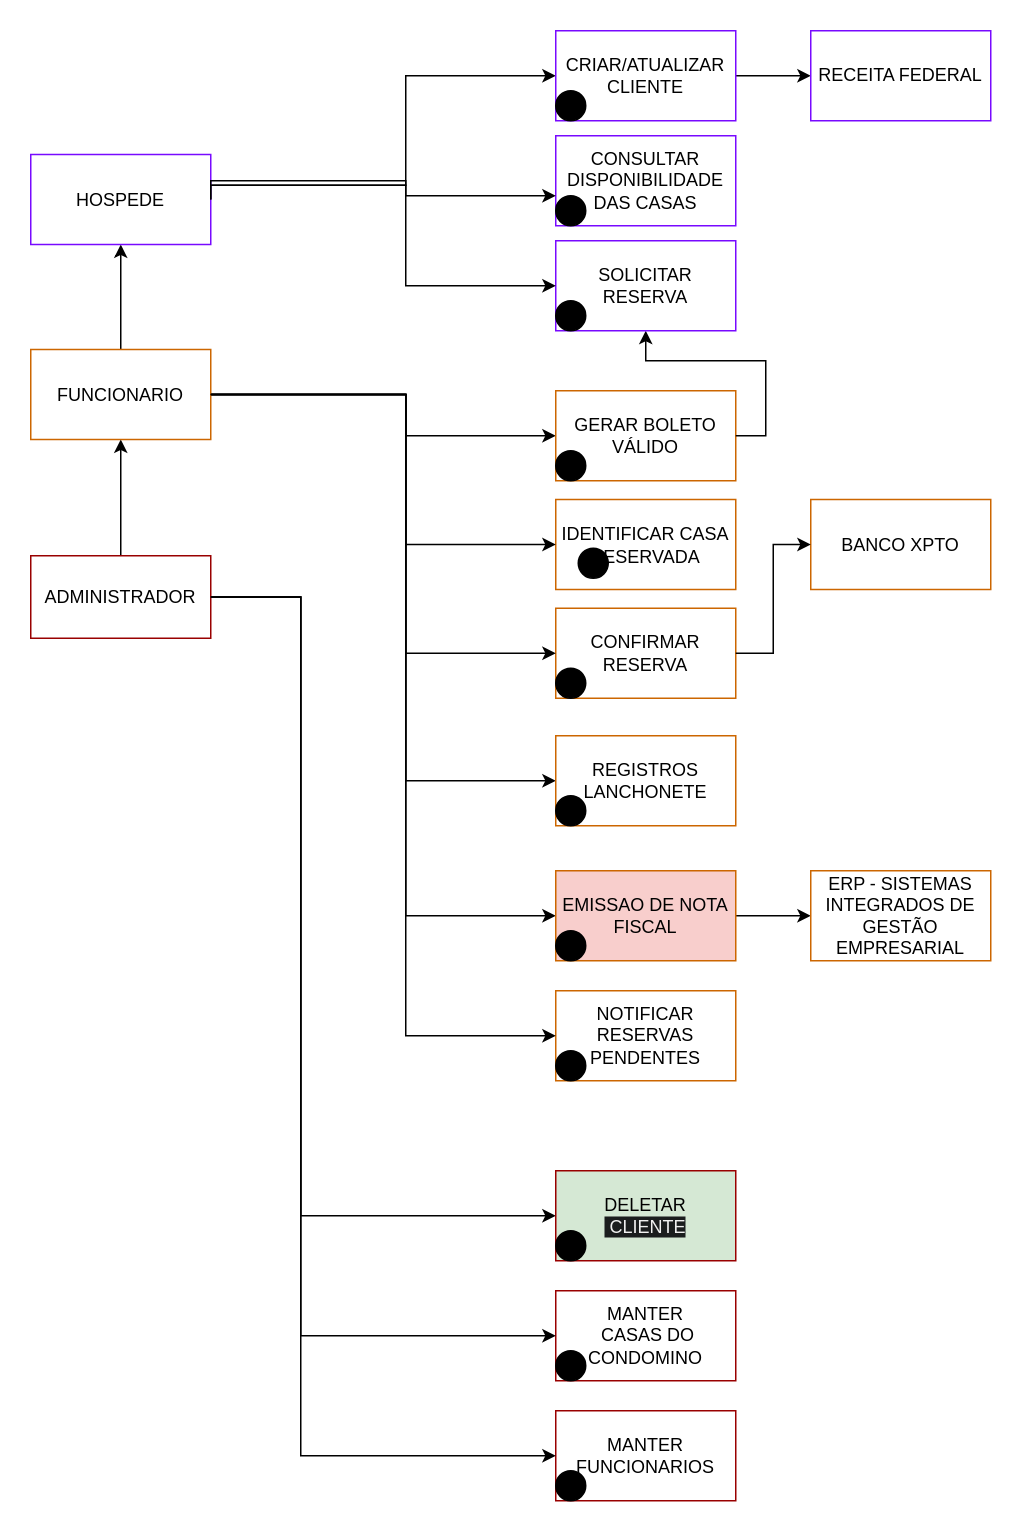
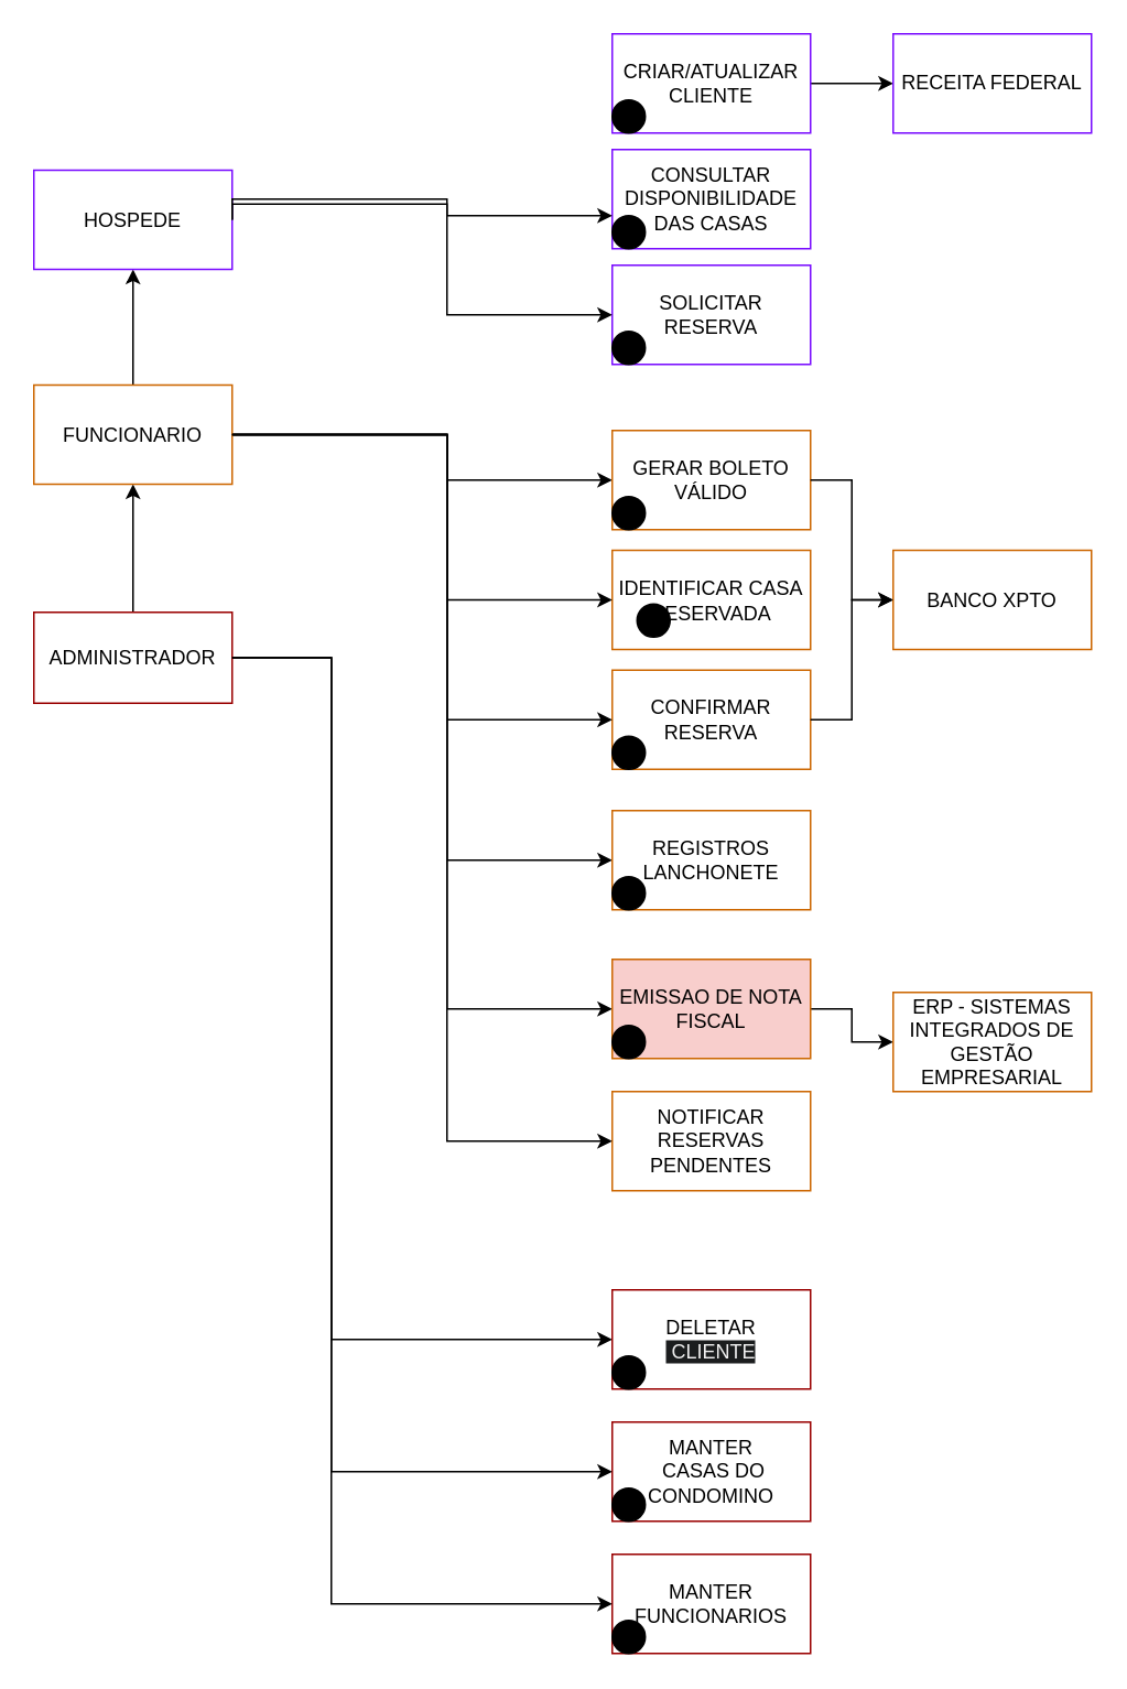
- <mxCell id="10" value="" style="edgeStyle=orthogonalEdgeStyle;rounded=0;orthogonalLoop=1;jettySize=auto;html=1;" parent="1" source="11" target="13" edge="1"><mxGeometry relative="1" as="geometry"><Array as="points"><mxPoint x="270" y="123" /><mxPoint x="270" y="50" /></Array></mxGeometry></mxCell>
- <mxCell id="20" value="" style="edgeStyle=orthogonalEdgeStyle;rounded=0;orthogonalLoop=1;jettySize=auto;html=1;exitX=1;exitY=0.5;exitDx=0;exitDy=0;" parent="1" source="19" target="32" edge="1"><mxGeometry relative="1" as="geometry" /></mxCell>
+ <mxCell id="20" value="" style="edgeStyle=orthogonalEdgeStyle;rounded=0;orthogonalLoop=1;jettySize=auto;html=1;exitX=1;exitY=0.5;exitDx=0;exitDy=0;entryX=0;entryY=0.5;entryDx=0;entryDy=0;" parent="1" source="19" target="28" edge="1"><mxGeometry relative="1" as="geometry" /></mxCell>
- <mxCell id="31" value="ERP - SISTEMAS INTEGRADOS DE GESTÃO EMPRESARIAL" style="whiteSpace=wrap;html=1;strokeColor=#CC6600;rounded=0;" parent="1" vertex="1"><mxGeometry x="540" y="580" width="120" height="60" as="geometry" /></mxCell>
+ <mxCell id="31" value="ERP - SISTEMAS INTEGRADOS DE GESTÃO EMPRESARIAL" style="whiteSpace=wrap;html=1;strokeColor=#CC6600;rounded=0;" parent="1" vertex="1"><mxGeometry x="540" y="600" width="120" height="60" as="geometry" /></mxCell>
- <mxCell id="46" value="9" style="ellipse;whiteSpace=wrap;html=1;aspect=fixed;fillColor=#000000;fontStyle=1" parent="1" vertex="1"><mxGeometry x="370" y="700" width="20" height="20" as="geometry" /></mxCell>
- <mxCell id="16" value="&lt;div&gt;DELETAR&lt;br&gt;&lt;/div&gt;&lt;div style=&quot;border-color: rgb(0, 0, 0); color: rgb(240, 240, 240); font-family: Helvetica; font-size: 12px; font-style: normal; font-variant-ligatures: normal; font-variant-caps: normal; font-weight: 400; letter-spacing: normal; orphans: 2; text-align: center; text-indent: 0px; text-transform: none; widows: 2; word-spacing: 0px; -webkit-text-stroke-width: 0px; white-space: normal; background-color: rgb(27, 29, 30); text-decoration-thickness: initial; text-decoration-style: initial; text-decoration-color: initial;&quot;&gt;&amp;nbsp;CLIENTE&lt;/div&gt;" style="whiteSpace=wrap;html=1;rounded=0;strokeColor=#990000;fillColor=#d5e8d4;" parent="1" vertex="1"><mxGeometry x="370" y="780" width="120" height="60" as="geometry" /></mxCell>
+ <mxCell id="16" value="&lt;div&gt;DELETAR&lt;br&gt;&lt;/div&gt;&lt;div style=&quot;border-color: rgb(0, 0, 0); color: rgb(240, 240, 240); font-family: Helvetica; font-size: 12px; font-style: normal; font-variant-ligatures: normal; font-variant-caps: normal; font-weight: 400; letter-spacing: normal; orphans: 2; text-align: center; text-indent: 0px; text-transform: none; widows: 2; word-spacing: 0px; -webkit-text-stroke-width: 0px; white-space: normal; background-color: rgb(27, 29, 30); text-decoration-thickness: initial; text-decoration-style: initial; text-decoration-color: initial;&quot;&gt;&amp;nbsp;CLIENTE&lt;/div&gt;" style="whiteSpace=wrap;html=1;rounded=0;strokeColor=#990000;" parent="1" vertex="1"><mxGeometry x="370" y="780" width="120" height="60" as="geometry" /></mxCell>
